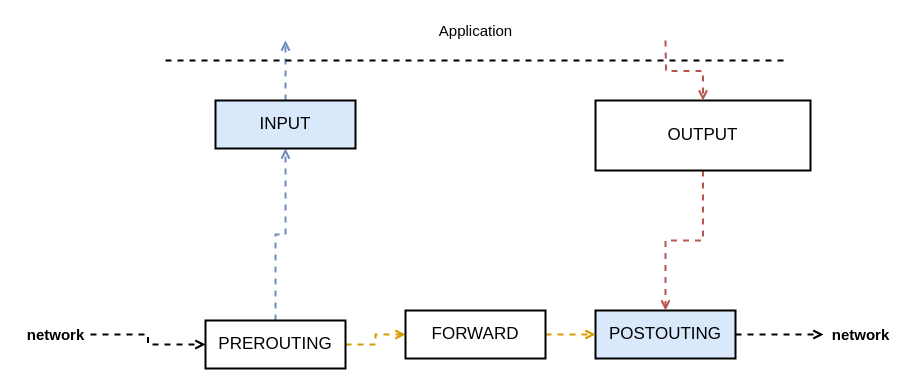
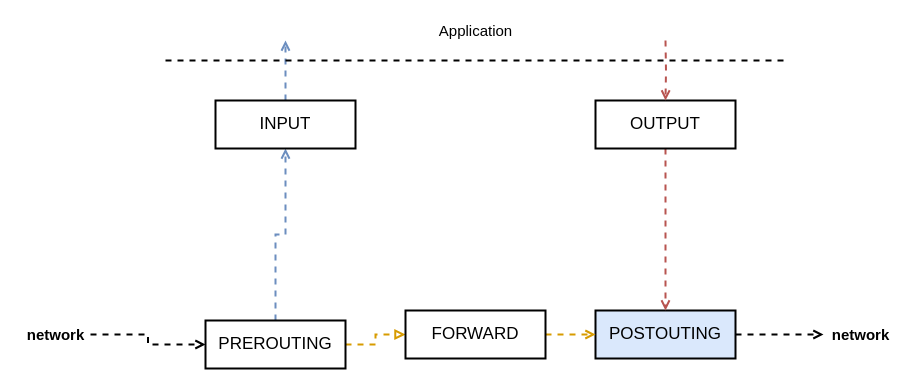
- <mxCell id="6" value="INPUT" style="rounded=0;whiteSpace=wrap;html=1;strokeWidth=2;fontSize=17;fillColor=#dae8fc;" vertex="1" parent="1"><mxGeometry x="215" y="100" width="140" height="48" as="geometry" /></mxCell>
+ <mxCell id="6" value="INPUT" style="rounded=0;whiteSpace=wrap;html=1;strokeWidth=2;fontSize=17;" vertex="1" parent="1"><mxGeometry x="215" y="100" width="140" height="48" as="geometry" /></mxCell>
- <mxCell id="10" value="OUTPUT" style="rounded=0;whiteSpace=wrap;html=1;strokeWidth=2;fontSize=17;" vertex="1" parent="1"><mxGeometry x="595" y="100" width="215" height="70" as="geometry" /></mxCell>
+ <mxCell id="10" value="OUTPUT" style="rounded=0;whiteSpace=wrap;html=1;strokeWidth=2;fontSize=17;" vertex="1" parent="1"><mxGeometry x="595" y="100" width="140" height="48" as="geometry" /></mxCell>
- <mxCell id="3" style="edgeStyle=orthogonalEdgeStyle;rounded=0;orthogonalLoop=1;jettySize=auto;html=1;exitX=1;exitY=0.5;exitDx=0;exitDy=0;entryX=0;entryY=0.5;entryDx=0;entryDy=0;dashed=1;fontSize=15;endArrow=open;endFill=0;strokeWidth=2;fillColor=#ffe6cc;strokeColor=#d79b00;" edge="1" parent="1" source="4" target="12"><mxGeometry relative="1" as="geometry" /></mxCell>
+ <mxCell id="3" style="edgeStyle=orthogonalEdgeStyle;rounded=0;orthogonalLoop=1;jettySize=auto;html=1;exitX=1;exitY=0.5;exitDx=0;exitDy=0;entryX=0;entryY=0.5;entryDx=0;entryDy=0;dashed=1;fontSize=15;endArrow=block;endFill=0;strokeWidth=2;fillColor=#ffe6cc;strokeColor=#d79b00;" edge="1" parent="1" source="4" target="12"><mxGeometry relative="1" as="geometry" /></mxCell>
